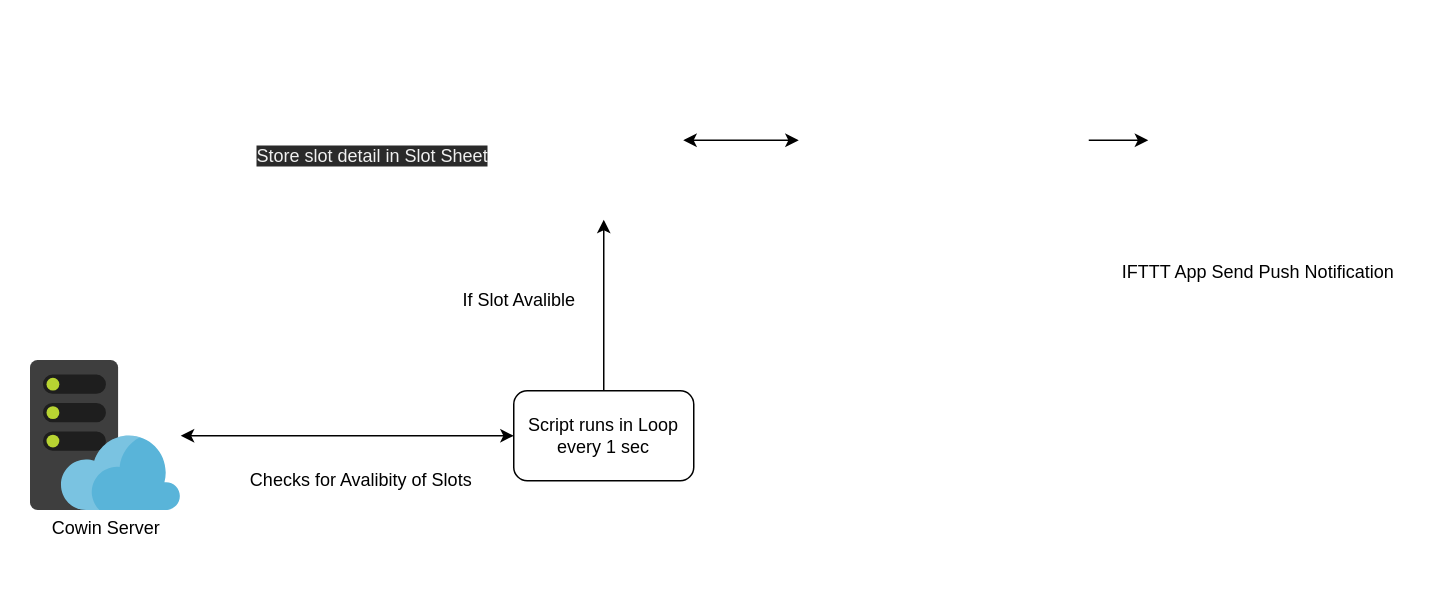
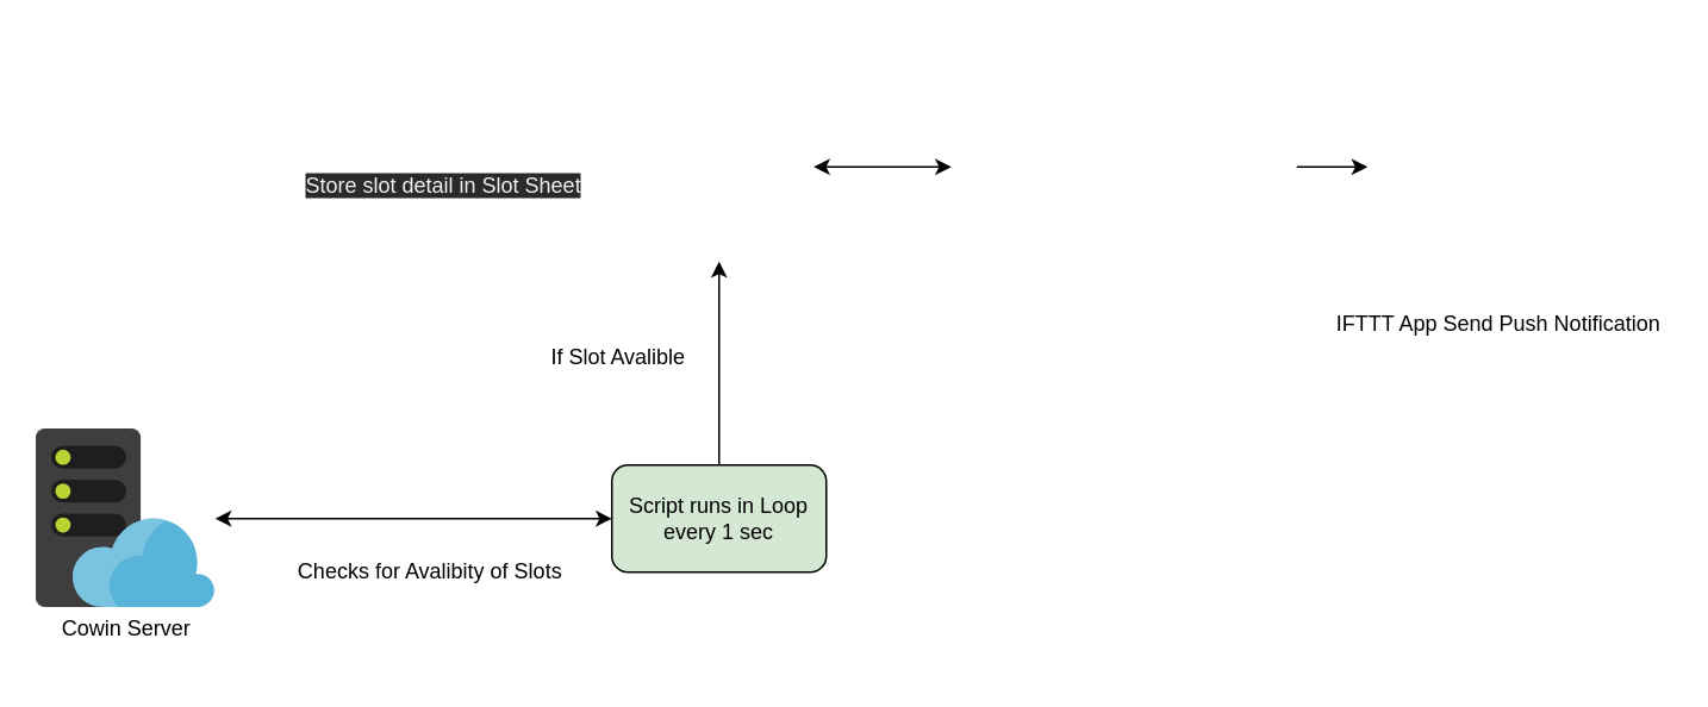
- <mxCell id="4" value="Script runs in Loop every 1 sec" style="rounded=1;whiteSpace=wrap;html=1;" vertex="1" parent="1"><mxGeometry x="342" y="260" width="120" height="60" as="geometry" /></mxCell>
+ <mxCell id="4" value="Script runs in Loop every 1 sec" style="rounded=1;whiteSpace=wrap;html=1;fillColor=#d5e8d4;" vertex="1" parent="1"><mxGeometry x="342" y="260" width="120" height="60" as="geometry" /></mxCell>
